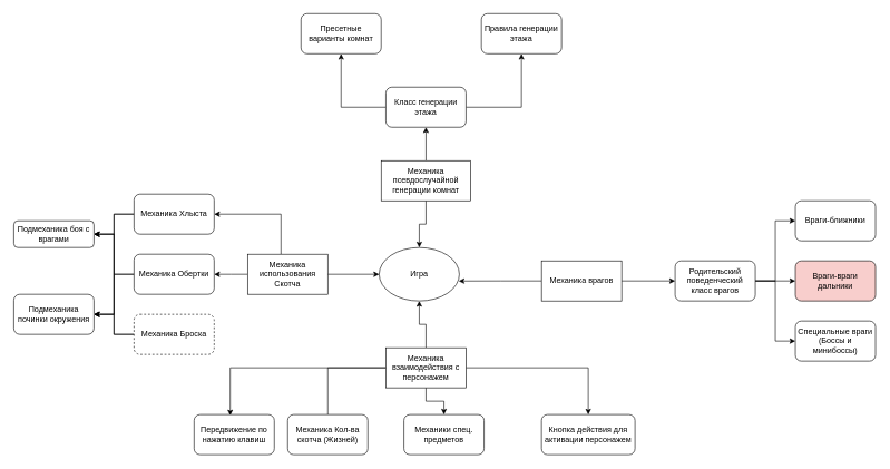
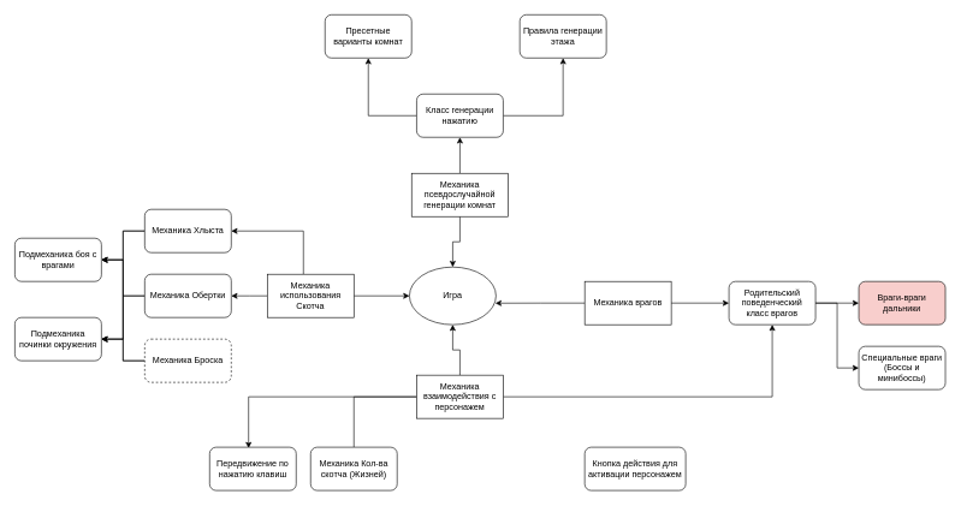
- <mxCell id="42" value="Класс генерации этажа" style="rounded=1;whiteSpace=wrap;html=1;" vertex="1" parent="1"><mxGeometry x="577" y="130" width="120" height="60" as="geometry" /></mxCell>
+ <mxCell id="42" value="Класс генерации нажатию" style="rounded=1;whiteSpace=wrap;html=1;" vertex="1" parent="1"><mxGeometry x="577" y="130" width="120" height="60" as="geometry" /></mxCell>
- <mxCell id="34" style="edgeStyle=orthogonalEdgeStyle;rounded=0;orthogonalLoop=1;jettySize=auto;html=1;entryX=0;entryY=0.5;entryDx=0;entryDy=0;" edge="1" parent="1" source="36" target="37"><mxGeometry relative="1" as="geometry" /></mxCell>
- <mxCell id="37" value="Враги-ближники" style="rounded=1;whiteSpace=wrap;html=1;" vertex="1" parent="1"><mxGeometry x="1190" y="300" width="120" height="60" as="geometry" /></mxCell>
- <mxCell id="19" value="Подмеханика боя с врагами" style="rounded=1;whiteSpace=wrap;html=1;" vertex="1" parent="1"><mxGeometry x="20" y="330" width="120" height="40" as="geometry" /></mxCell>
+ <mxCell id="19" value="Подмеханика боя с врагами" style="rounded=1;whiteSpace=wrap;html=1;" vertex="1" parent="1"><mxGeometry x="20" y="330" width="120" height="60" as="geometry" /></mxCell>
- <mxCell id="9" style="edgeStyle=orthogonalEdgeStyle;rounded=0;orthogonalLoop=1;jettySize=auto;html=1;entryX=0.5;entryY=0;entryDx=0;entryDy=0;" edge="1" parent="1" source="10" target="45"><mxGeometry relative="1" as="geometry" /></mxCell>
- <mxCell id="8" style="edgeStyle=orthogonalEdgeStyle;rounded=0;orthogonalLoop=1;jettySize=auto;html=1;" edge="1" parent="1" source="10" target="32"><mxGeometry relative="1" as="geometry" /></mxCell>
+ <mxCell id="8" style="edgeStyle=orthogonalEdgeStyle;rounded=0;orthogonalLoop=1;jettySize=auto;html=1;" edge="1" parent="1" source="10" target="36"><mxGeometry relative="1" as="geometry" /></mxCell>
- <mxCell id="45" value="Механики спец. предметов" style="rounded=1;whiteSpace=wrap;html=1;" vertex="1" parent="1"><mxGeometry x="604" y="620" width="120" height="60" as="geometry" /></mxCell>
